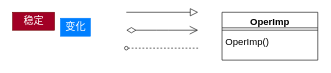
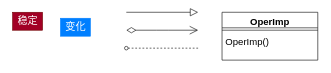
- <mxCell id="7" value="稳定" style="text;html=1;align=center;verticalAlign=middle;resizable=0;points=[];autosize=1;fillColor=#a20025;strokeColor=#6F0000;fontColor=#ffffff;fontSize=17;" vertex="1" parent="1"><mxGeometry x="20" y="20" width="70" height="30" as="geometry" /></mxCell>
+ <mxCell id="7" value="稳定" style="text;html=1;align=center;verticalAlign=middle;resizable=0;points=[];autosize=1;fillColor=#a20025;strokeColor=#6F0000;fontColor=#ffffff;fontSize=17;" vertex="1" parent="1"><mxGeometry x="20" y="20" width="50" height="30" as="geometry" /></mxCell>
